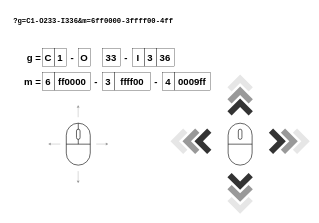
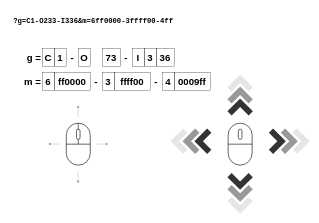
- <mxCell id="30" value="33" style="rounded=0;whiteSpace=wrap;html=1;fontStyle=1;fontSize=16;strokeWidth=0.5;fillColor=none;" vertex="1" parent="1"><mxGeometry x="170" y="80" width="30" height="30" as="geometry" /></mxCell>
+ <mxCell id="30" value="73" style="rounded=0;whiteSpace=wrap;html=1;fontStyle=1;fontSize=16;strokeWidth=0.5;fillColor=none;" vertex="1" parent="1"><mxGeometry x="170" y="80" width="30" height="30" as="geometry" /></mxCell>
